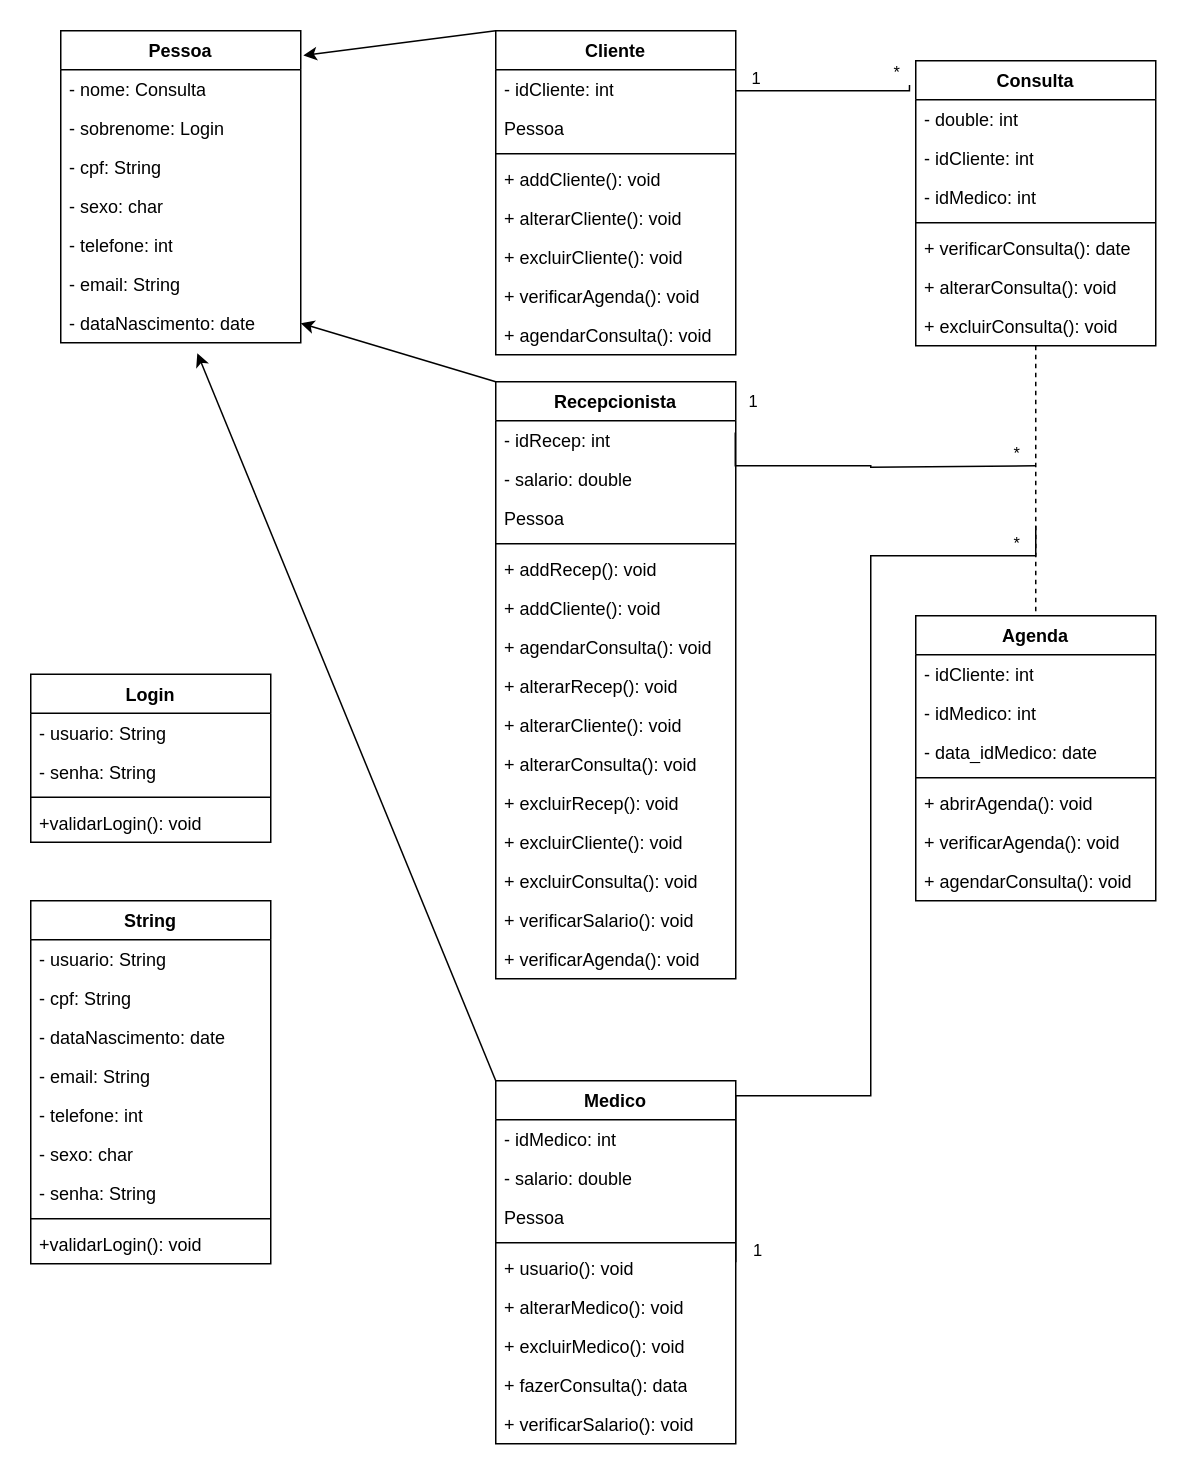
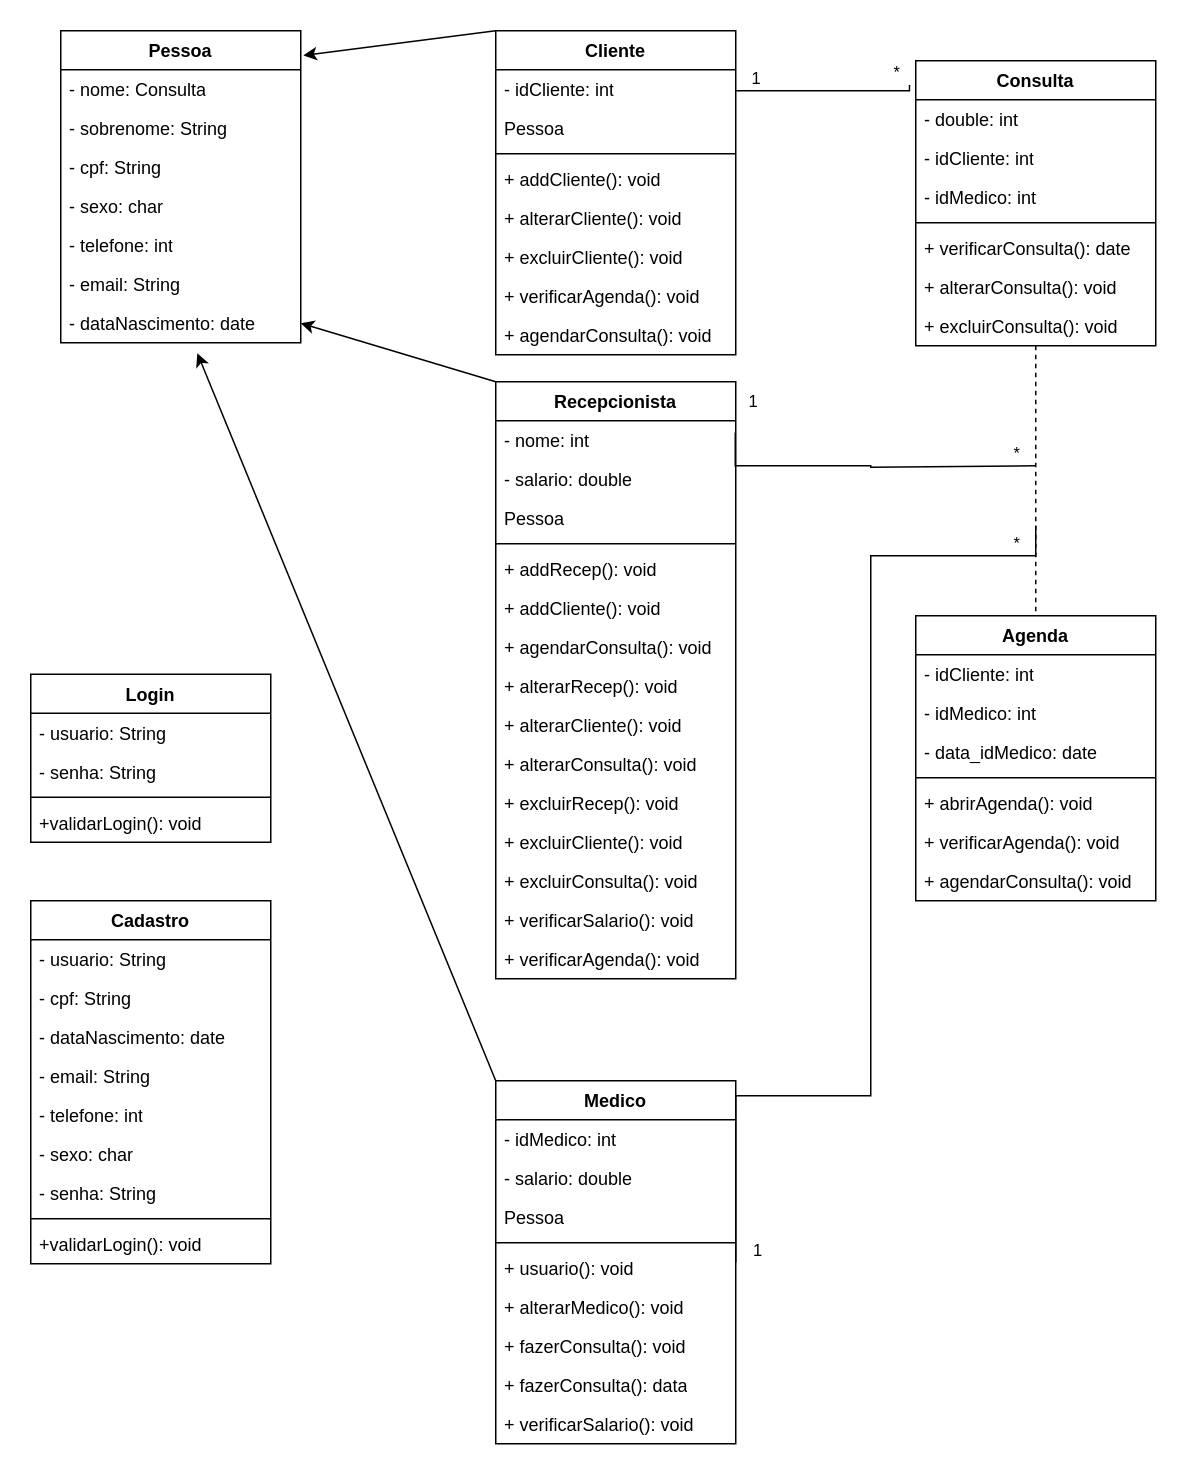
- <mxCell id="4" value="- sobrenome: Login" style="text;strokeColor=none;fillColor=none;align=left;verticalAlign=top;spacingLeft=4;spacingRight=4;overflow=hidden;rotatable=0;points=[[0,0.5],[1,0.5]];portConstraint=eastwest;whiteSpace=wrap;html=1;labelBackgroundColor=none;" vertex="1" parent="2"><mxGeometry y="52" width="160" height="26" as="geometry" /></mxCell>
+ <mxCell id="4" value="- sobrenome: String" style="text;strokeColor=none;fillColor=none;align=left;verticalAlign=top;spacingLeft=4;spacingRight=4;overflow=hidden;rotatable=0;points=[[0,0.5],[1,0.5]];portConstraint=eastwest;whiteSpace=wrap;html=1;labelBackgroundColor=none;" vertex="1" parent="2"><mxGeometry y="52" width="160" height="26" as="geometry" /></mxCell>
- <mxCell id="22" value="- idRecep: int" style="text;strokeColor=none;fillColor=none;align=left;verticalAlign=top;spacingLeft=4;spacingRight=4;overflow=hidden;rotatable=0;points=[[0,0.5],[1,0.5]];portConstraint=eastwest;whiteSpace=wrap;html=1;labelBackgroundColor=none;" vertex="1" parent="21"><mxGeometry y="26" width="160" height="26" as="geometry" /></mxCell>
+ <mxCell id="22" value="- nome: int" style="text;strokeColor=none;fillColor=none;align=left;verticalAlign=top;spacingLeft=4;spacingRight=4;overflow=hidden;rotatable=0;points=[[0,0.5],[1,0.5]];portConstraint=eastwest;whiteSpace=wrap;html=1;labelBackgroundColor=none;" vertex="1" parent="21"><mxGeometry y="26" width="160" height="26" as="geometry" /></mxCell>
- <mxCell id="79" value="String" style="swimlane;fontStyle=1;align=center;verticalAlign=top;childLayout=stackLayout;horizontal=1;startSize=26;horizontalStack=0;resizeParent=1;resizeParentMax=0;resizeLast=0;collapsible=1;marginBottom=0;whiteSpace=wrap;html=1;labelBackgroundColor=none;" vertex="1" parent="1"><mxGeometry y="600" width="160" height="242" as="geometry" x="20" /></mxCell>
+ <mxCell id="79" value="Cadastro" style="swimlane;fontStyle=1;align=center;verticalAlign=top;childLayout=stackLayout;horizontal=1;startSize=26;horizontalStack=0;resizeParent=1;resizeParentMax=0;resizeLast=0;collapsible=1;marginBottom=0;whiteSpace=wrap;html=1;labelBackgroundColor=none;" vertex="1" parent="1"><mxGeometry y="600" width="160" height="242" as="geometry" x="20" /></mxCell>
- <mxCell id="17" value="+ excluirMedico(): void" style="text;strokeColor=none;fillColor=none;align=left;verticalAlign=top;spacingLeft=4;spacingRight=4;overflow=hidden;rotatable=0;points=[[0,0.5],[1,0.5]];portConstraint=eastwest;whiteSpace=wrap;html=1;labelBackgroundColor=none;" vertex="1" parent="10"><mxGeometry y="164" width="160" height="26" as="geometry" /></mxCell>
+ <mxCell id="17" value="+ fazerConsulta(): void" style="text;strokeColor=none;fillColor=none;align=left;verticalAlign=top;spacingLeft=4;spacingRight=4;overflow=hidden;rotatable=0;points=[[0,0.5],[1,0.5]];portConstraint=eastwest;whiteSpace=wrap;html=1;labelBackgroundColor=none;" vertex="1" parent="10"><mxGeometry y="164" width="160" height="26" as="geometry" /></mxCell>
